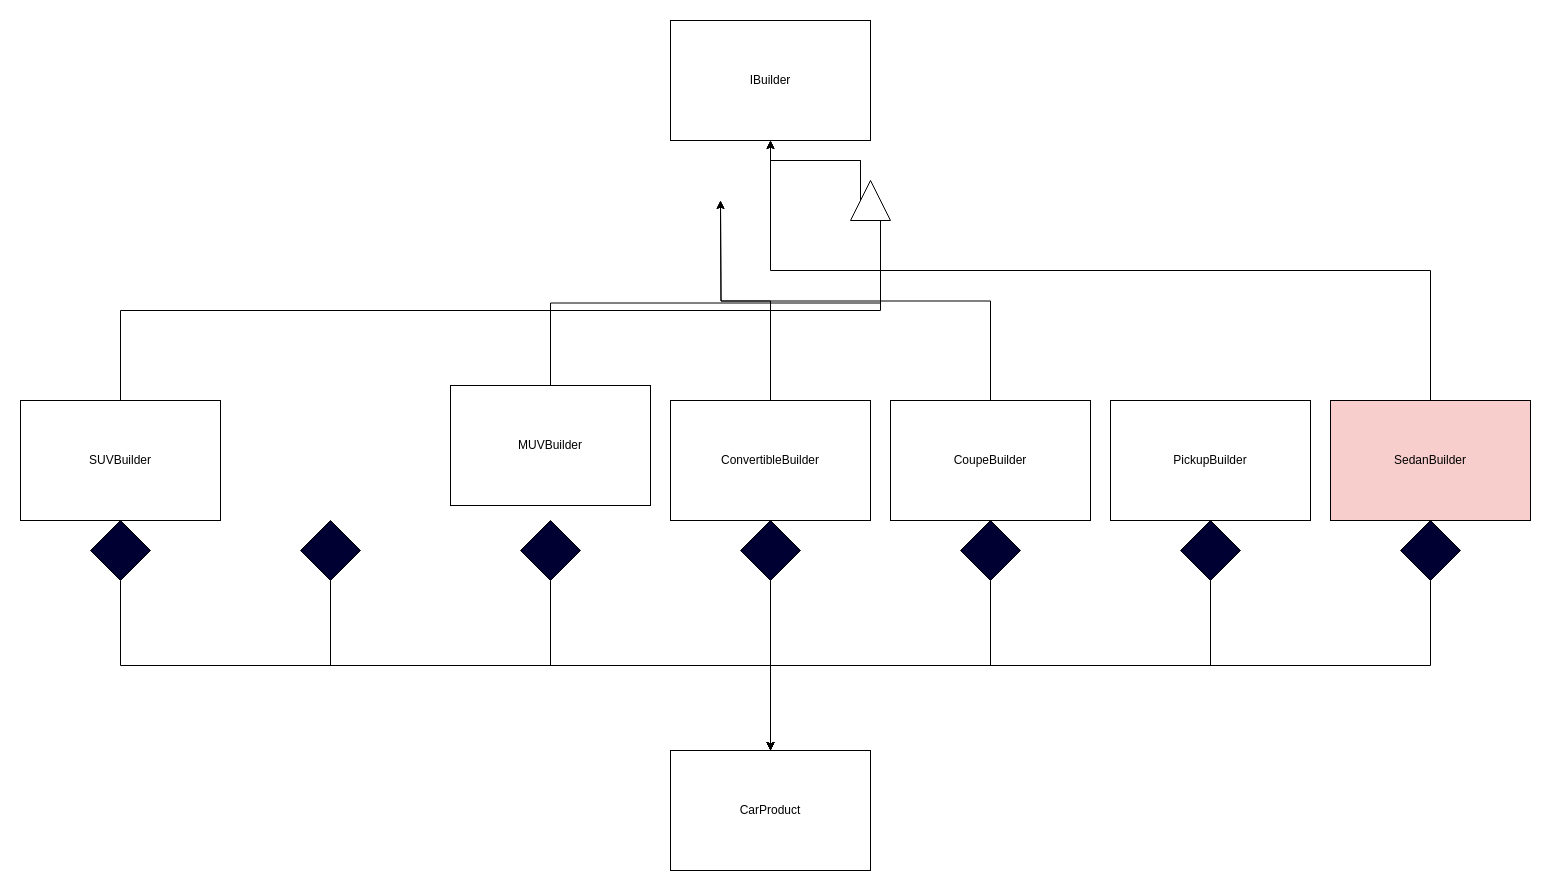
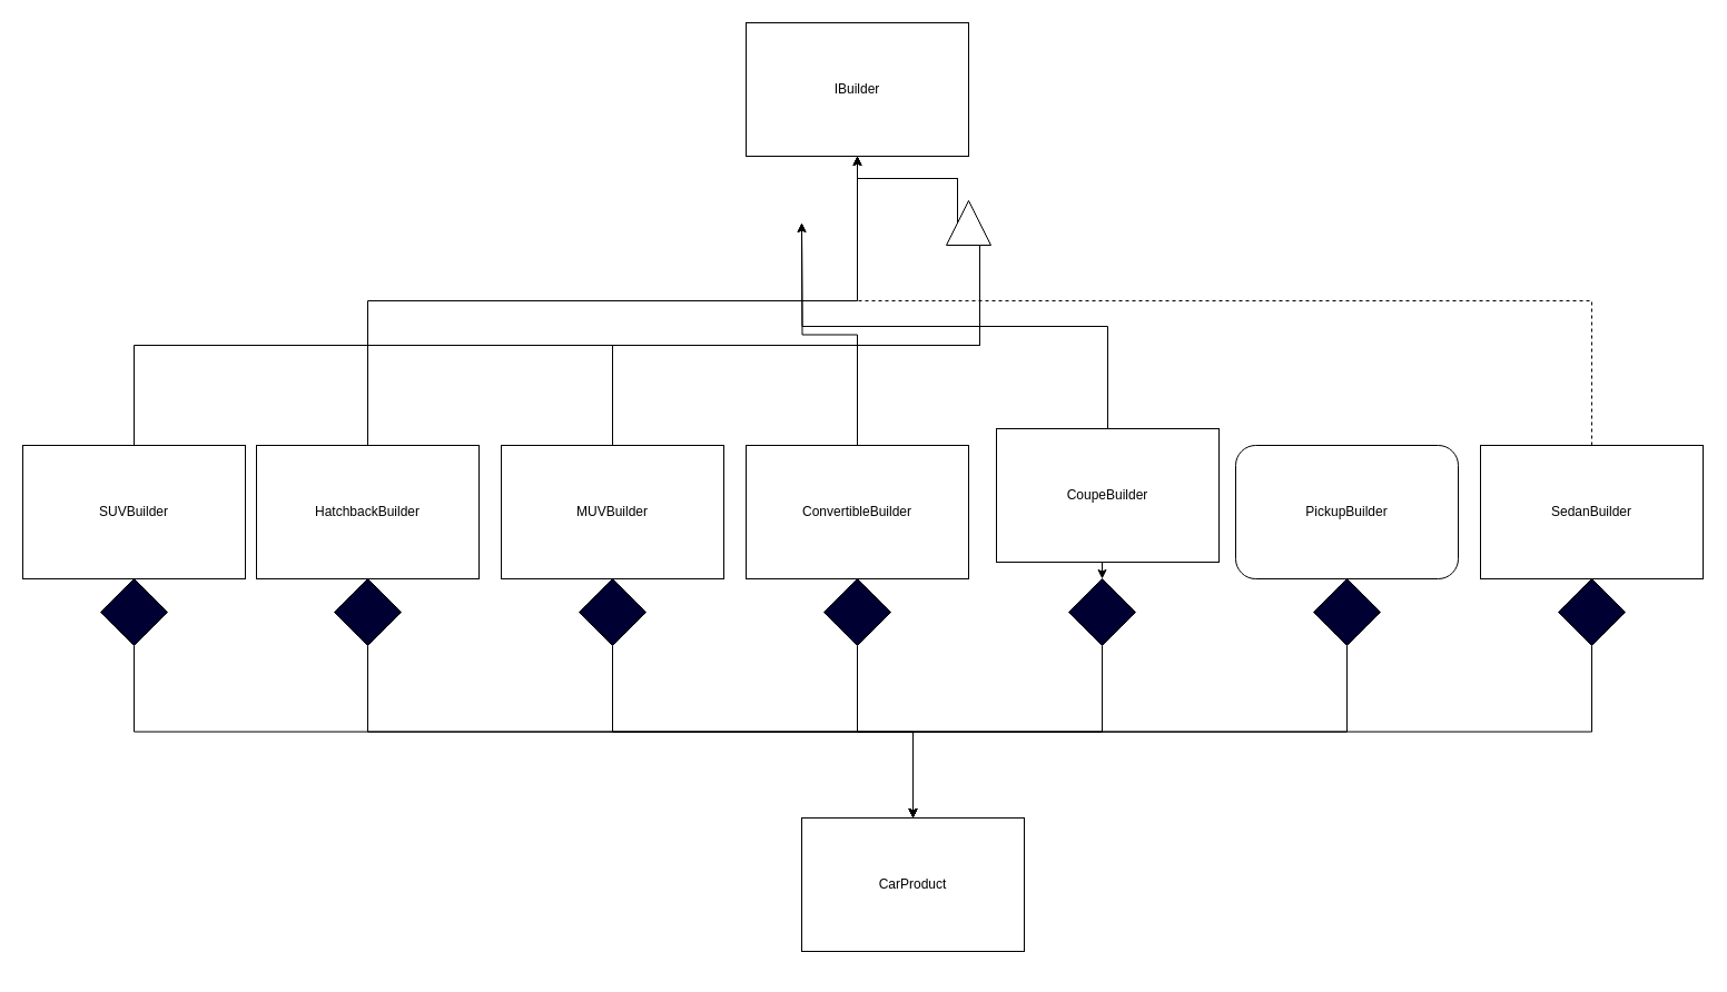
+ <mxCell id="3" style="edgeStyle=orthogonalEdgeStyle;rounded=0;orthogonalLoop=1;jettySize=auto;html=1;exitX=0.5;exitY=0;exitDx=0;exitDy=0;entryX=0.5;entryY=1;entryDx=0;entryDy=0;" parent="1" source="5" target="2" edge="1"><mxGeometry relative="1" as="geometry" /></mxCell>
- <mxCell id="6" style="edgeStyle=orthogonalEdgeStyle;rounded=0;orthogonalLoop=1;jettySize=auto;html=1;exitX=0.5;exitY=0;exitDx=0;exitDy=0;entryX=0.5;entryY=1;entryDx=0;entryDy=0;" parent="1" source="8" target="2" edge="1"><mxGeometry relative="1" as="geometry" /></mxCell>
+ <mxCell id="6" style="edgeStyle=orthogonalEdgeStyle;rounded=0;orthogonalLoop=1;jettySize=auto;html=1;exitX=0.5;exitY=0;exitDx=0;exitDy=0;entryX=0.5;entryY=1;entryDx=0;entryDy=0;dashed=1;" parent="1" source="8" target="2" edge="1"><mxGeometry relative="1" as="geometry" /></mxCell>
- <mxCell id="14" value="MUVBuilder" style="rounded=0;whiteSpace=wrap;html=1;" parent="1" vertex="1"><mxGeometry x="450" y="385" width="200" height="120" as="geometry" /></mxCell>
+ <mxCell id="14" value="MUVBuilder" style="rounded=0;whiteSpace=wrap;html=1;" parent="1" vertex="1"><mxGeometry x="450" y="400" width="200" height="120" as="geometry" /></mxCell>
+ <mxCell id="5" value="HatchbackBuilder" style="rounded=0;whiteSpace=wrap;html=1;" parent="1" vertex="1"><mxGeometry x="230" y="400" width="200" height="120" as="geometry" /></mxCell>
- <mxCell id="20" value="CoupeBuilder" style="rounded=0;whiteSpace=wrap;html=1;" parent="1" vertex="1"><mxGeometry x="890" y="400" width="200" height="120" as="geometry" /></mxCell>
+ <mxCell id="20" value="CoupeBuilder" style="rounded=0;whiteSpace=wrap;html=1;" parent="1" vertex="1"><mxGeometry x="895" y="385" width="200" height="120" as="geometry" /></mxCell>
- <mxCell id="22" value="PickupBuilder" style="rounded=0;whiteSpace=wrap;html=1;" parent="1" vertex="1"><mxGeometry x="1110" y="400" width="200" height="120" as="geometry" /></mxCell>
+ <mxCell id="22" value="PickupBuilder" style="whiteSpace=wrap;html=1;rounded=1;" parent="1" vertex="1"><mxGeometry x="1110" y="400" width="200" height="120" as="geometry" /></mxCell>
- <mxCell id="8" value="SedanBuilder" style="rounded=0;whiteSpace=wrap;html=1;fillColor=#f8cecc;" parent="1" vertex="1"><mxGeometry x="1330" y="400" width="200" height="120" as="geometry" /></mxCell>
+ <mxCell id="8" value="SedanBuilder" style="rounded=0;whiteSpace=wrap;html=1;" parent="1" vertex="1"><mxGeometry x="1330" y="400" width="200" height="120" as="geometry" /></mxCell>
- <mxCell id="23" value="CarProduct" style="rounded=0;whiteSpace=wrap;html=1;" parent="1" vertex="1"><mxGeometry x="670" y="750" width="200" height="120" as="geometry" /></mxCell>
+ <mxCell id="23" value="CarProduct" style="rounded=0;whiteSpace=wrap;html=1;" parent="1" vertex="1"><mxGeometry x="720" y="735" width="200" height="120" as="geometry" /></mxCell>
